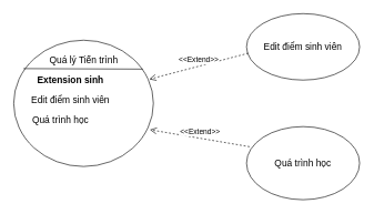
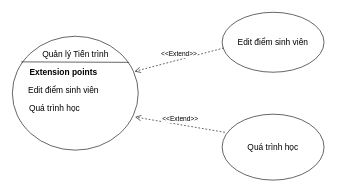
- <mxCell id="4" value="&lt;font style=&quot;font-size: 14px&quot;&gt;Quá lý Tiến trình&lt;/font&gt;" style="text;html=1;align=center;verticalAlign=middle;resizable=0;points=[];autosize=1;strokeColor=none;fillColor=none;" parent="1" vertex="1"><mxGeometry x="60" y="80" width="130" height="20" as="geometry" /></mxCell>
+ <mxCell id="4" value="&lt;font style=&quot;font-size: 14px&quot;&gt;Quản lý Tiến trình&lt;/font&gt;" style="text;html=1;align=center;verticalAlign=middle;resizable=0;points=[];autosize=1;strokeColor=none;fillColor=none;" parent="1" vertex="1"><mxGeometry x="60" y="80" width="130" height="20" as="geometry" /></mxCell>
- <mxCell id="6" value="&lt;b&gt;&lt;font style=&quot;font-size: 14px&quot;&gt;Extension sinh&lt;/font&gt;&lt;/b&gt;" style="text;html=1;align=center;verticalAlign=middle;resizable=0;points=[];autosize=1;strokeColor=none;fillColor=none;" parent="1" vertex="1"><mxGeometry x="40" y="110" width="130" height="20" as="geometry" /></mxCell>
+ <mxCell id="6" value="&lt;b&gt;&lt;font style=&quot;font-size: 14px&quot;&gt;Extension points&lt;/font&gt;&lt;/b&gt;" style="text;html=1;align=center;verticalAlign=middle;resizable=0;points=[];autosize=1;strokeColor=none;fillColor=none;" parent="1" vertex="1"><mxGeometry x="40" y="110" width="130" height="20" as="geometry" /></mxCell>
